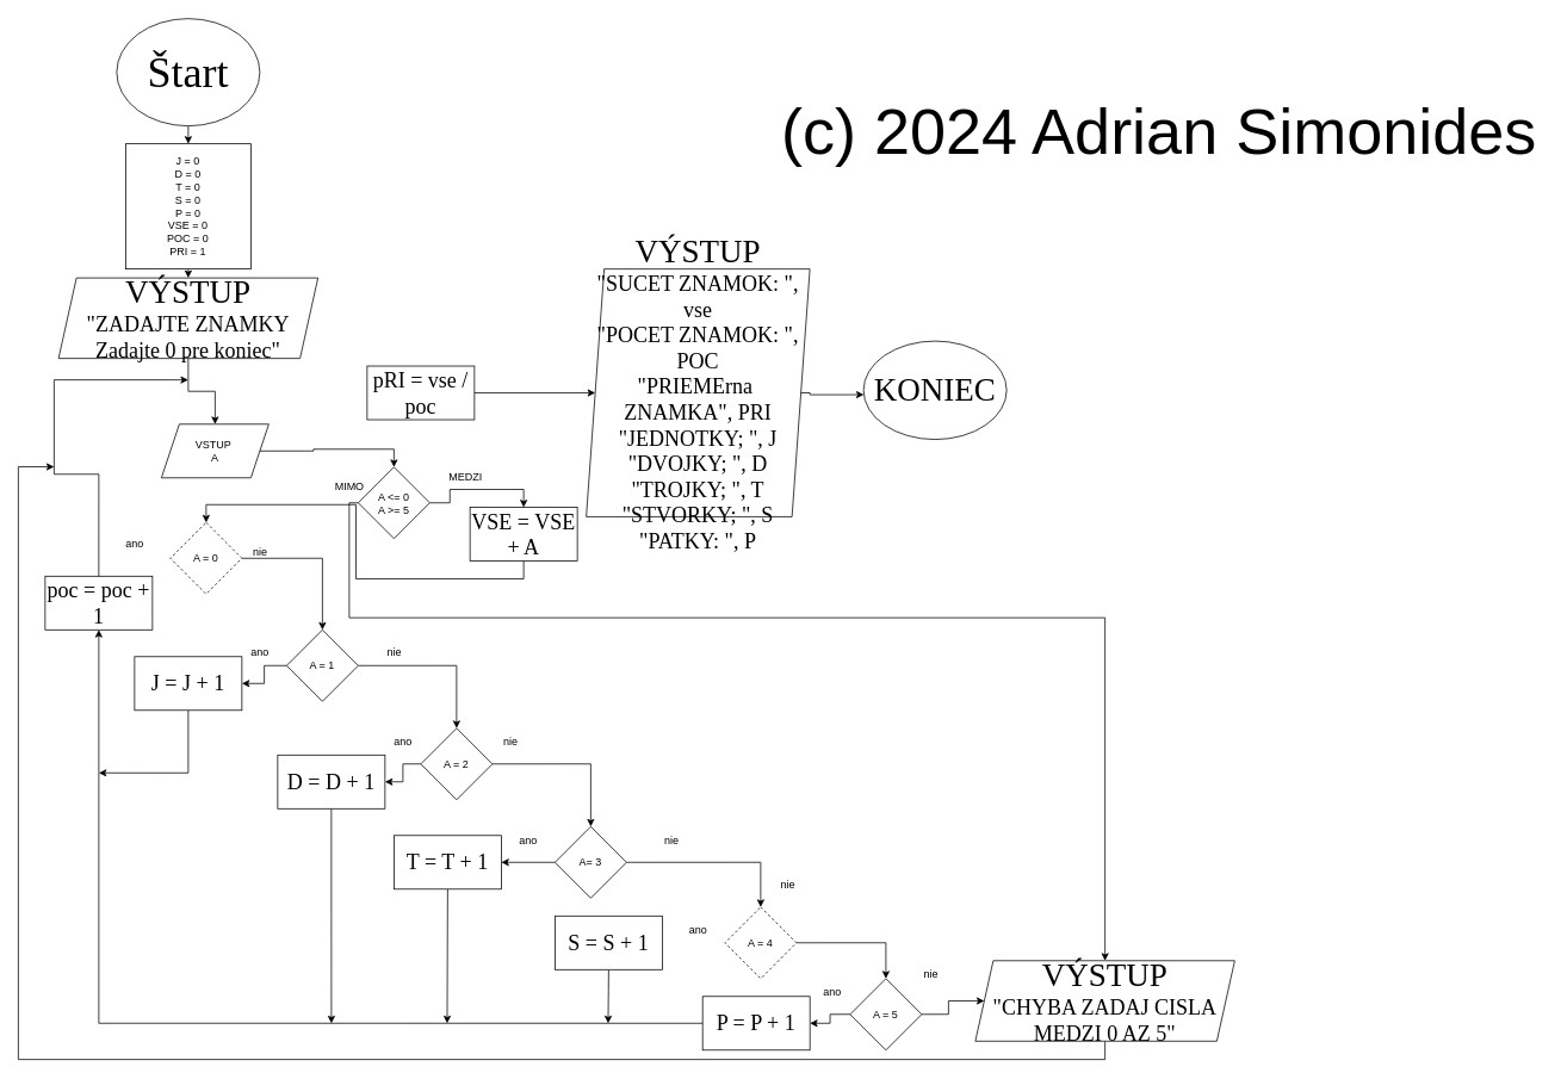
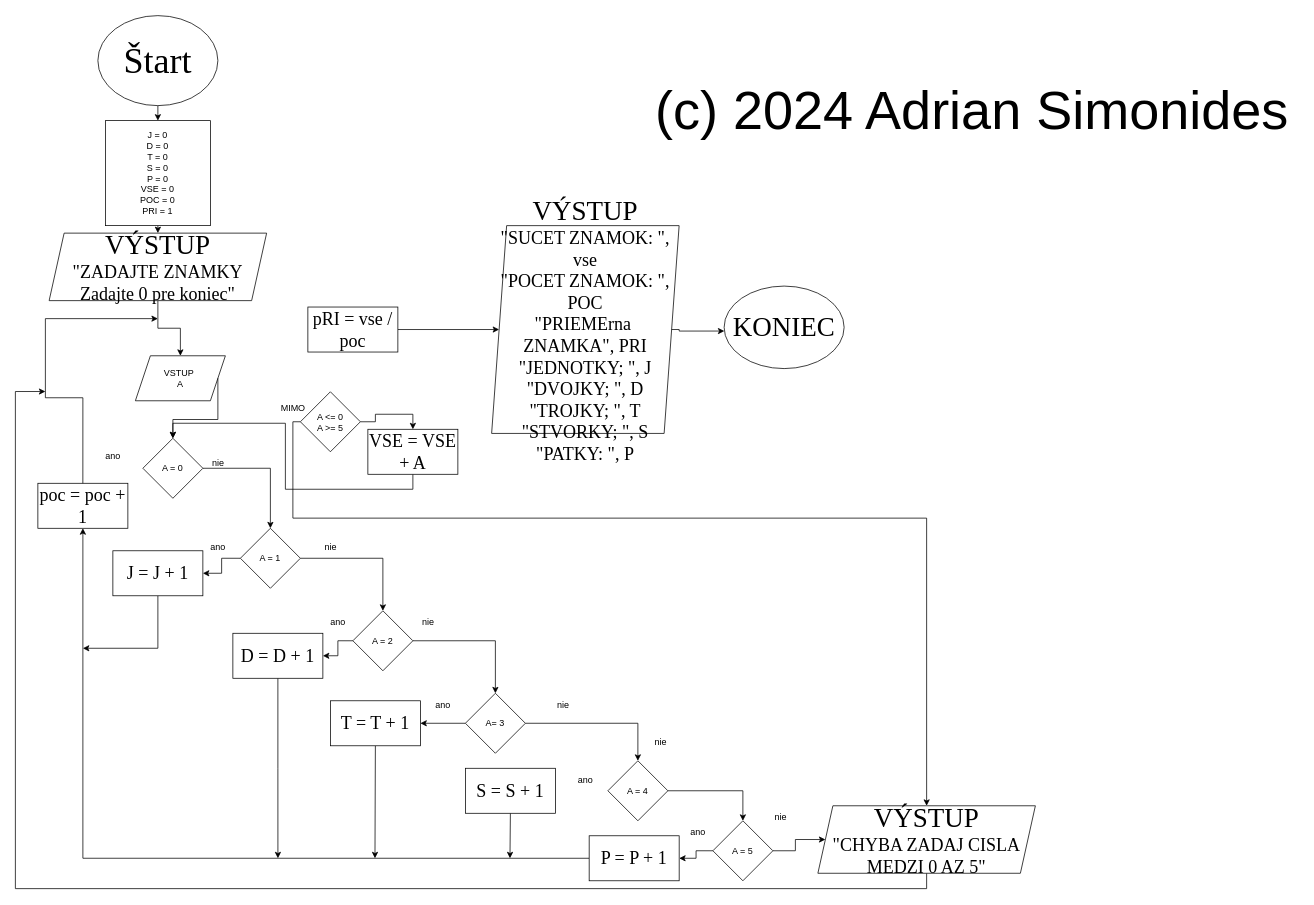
- <mxCell id="60" value="" style="edgeStyle=orthogonalEdgeStyle;rounded=0;orthogonalLoop=1;jettySize=auto;html=1;exitX=1;exitY=0.5;exitDx=0;exitDy=0;entryX=0.5;entryY=0;entryDx=0;entryDy=0;" edge="1" parent="1" source="4" target="62"><mxGeometry relative="1" as="geometry"><mxPoint x="290" y="504" as="sourcePoint" /><mxPoint x="415" y="542" as="targetPoint" /></mxGeometry></mxCell>
+ <mxCell id="60" value="" style="edgeStyle=orthogonalEdgeStyle;rounded=0;orthogonalLoop=1;jettySize=auto;html=1;exitX=1;exitY=0.5;exitDx=0;exitDy=0;" edge="1" parent="1" source="4" target="6"><mxGeometry relative="1" as="geometry"><mxPoint x="290" y="504" as="sourcePoint" /><mxPoint x="415" y="542" as="targetPoint" /></mxGeometry></mxCell>
- <mxCell id="63" value="MEDZI" style="text;html=1;align=center;verticalAlign=middle;resizable=0;points=[];autosize=1;strokeColor=none;fillColor=none;" vertex="1" parent="1"><mxGeometry x="490" y="518" width="60" height="30" as="geometry" /></mxCell>
- <mxCell id="59" value="&lt;font style=&quot;font-size: 24px;&quot;&gt;VSE = VSE + A&lt;/font&gt;" style="rounded=0;whiteSpace=wrap;html=1;fontFamily=Bangers;fontSource=https%3A%2F%2Ffonts.googleapis.com%2Fcss%3Ffamily%3DBangers;" vertex="1" parent="1"><mxGeometry x="525" y="566.54" width="120" height="60" as="geometry" /></mxCell>
+ <mxCell id="59" value="&lt;font style=&quot;font-size: 24px;&quot;&gt;VSE = VSE + A&lt;/font&gt;" style="rounded=0;whiteSpace=wrap;html=1;fontFamily=Bangers;fontSource=https%3A%2F%2Ffonts.googleapis.com%2Fcss%3Ffamily%3DBangers;" vertex="1" parent="1"><mxGeometry x="490" y="571.54" width="120" height="60" as="geometry" /></mxCell>
- <mxCell id="6" value="A = 0" style="rhombus;whiteSpace=wrap;html=1;dashed=1;" vertex="1" parent="1"><mxGeometry x="190" y="583.54" width="80" height="80" as="geometry" /></mxCell>
+ <mxCell id="6" value="A = 0" style="rhombus;whiteSpace=wrap;html=1;" vertex="1" parent="1"><mxGeometry x="190" y="583.54" width="80" height="80" as="geometry" /></mxCell>
- <mxCell id="17" value="A = 4" style="rhombus;whiteSpace=wrap;html=1;dashed=1;" vertex="1" parent="1"><mxGeometry x="810" y="1013.54" width="80" height="80" as="geometry" /></mxCell>
+ <mxCell id="17" value="A = 4" style="rhombus;whiteSpace=wrap;html=1;" vertex="1" parent="1"><mxGeometry x="810" y="1013.54" width="80" height="80" as="geometry" /></mxCell>
